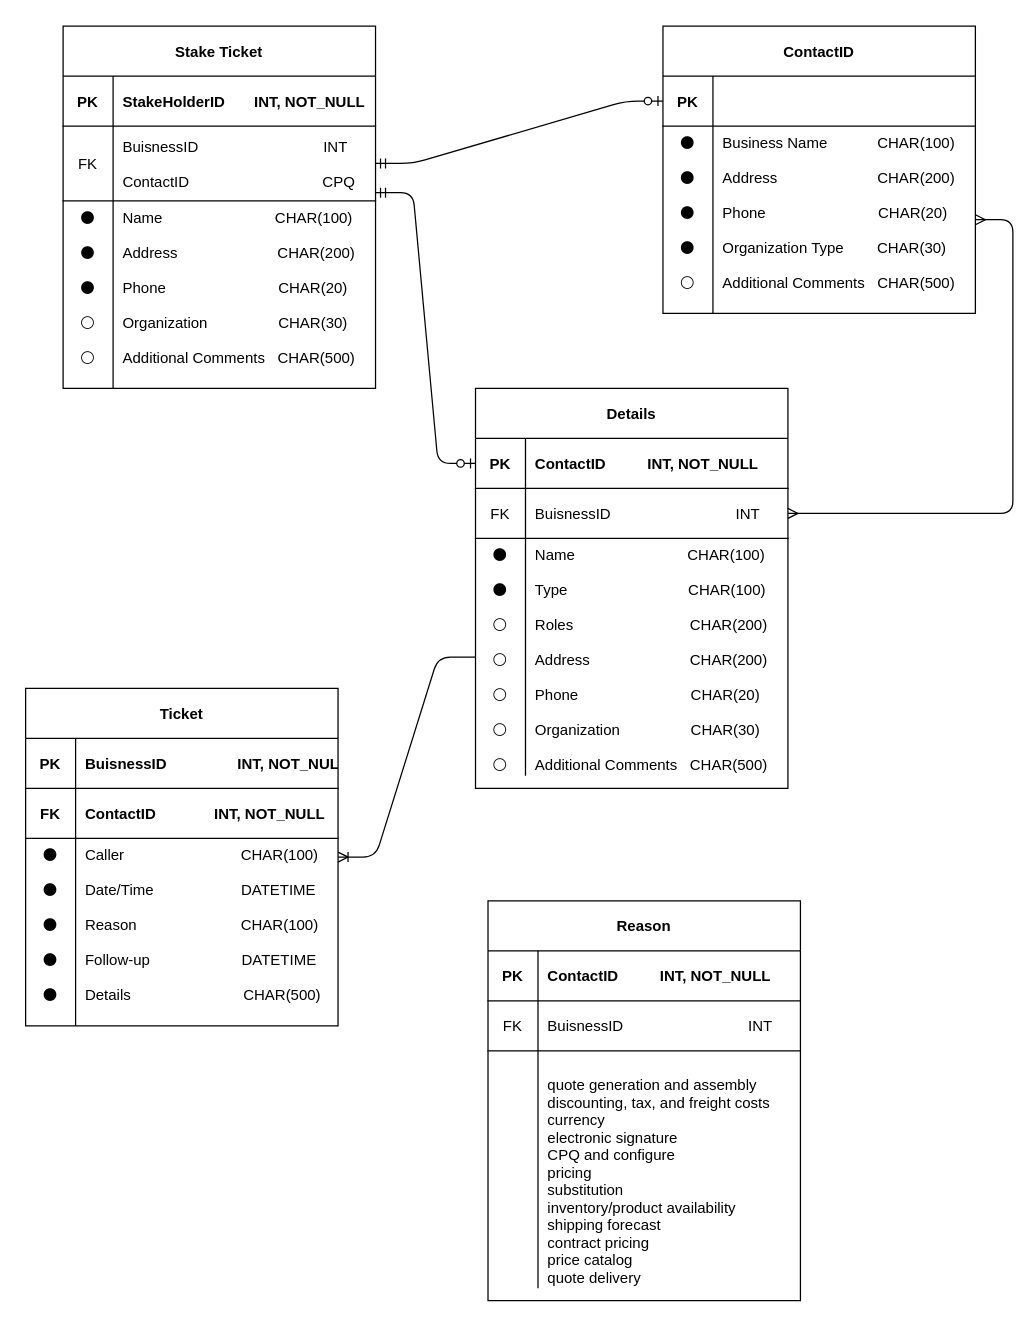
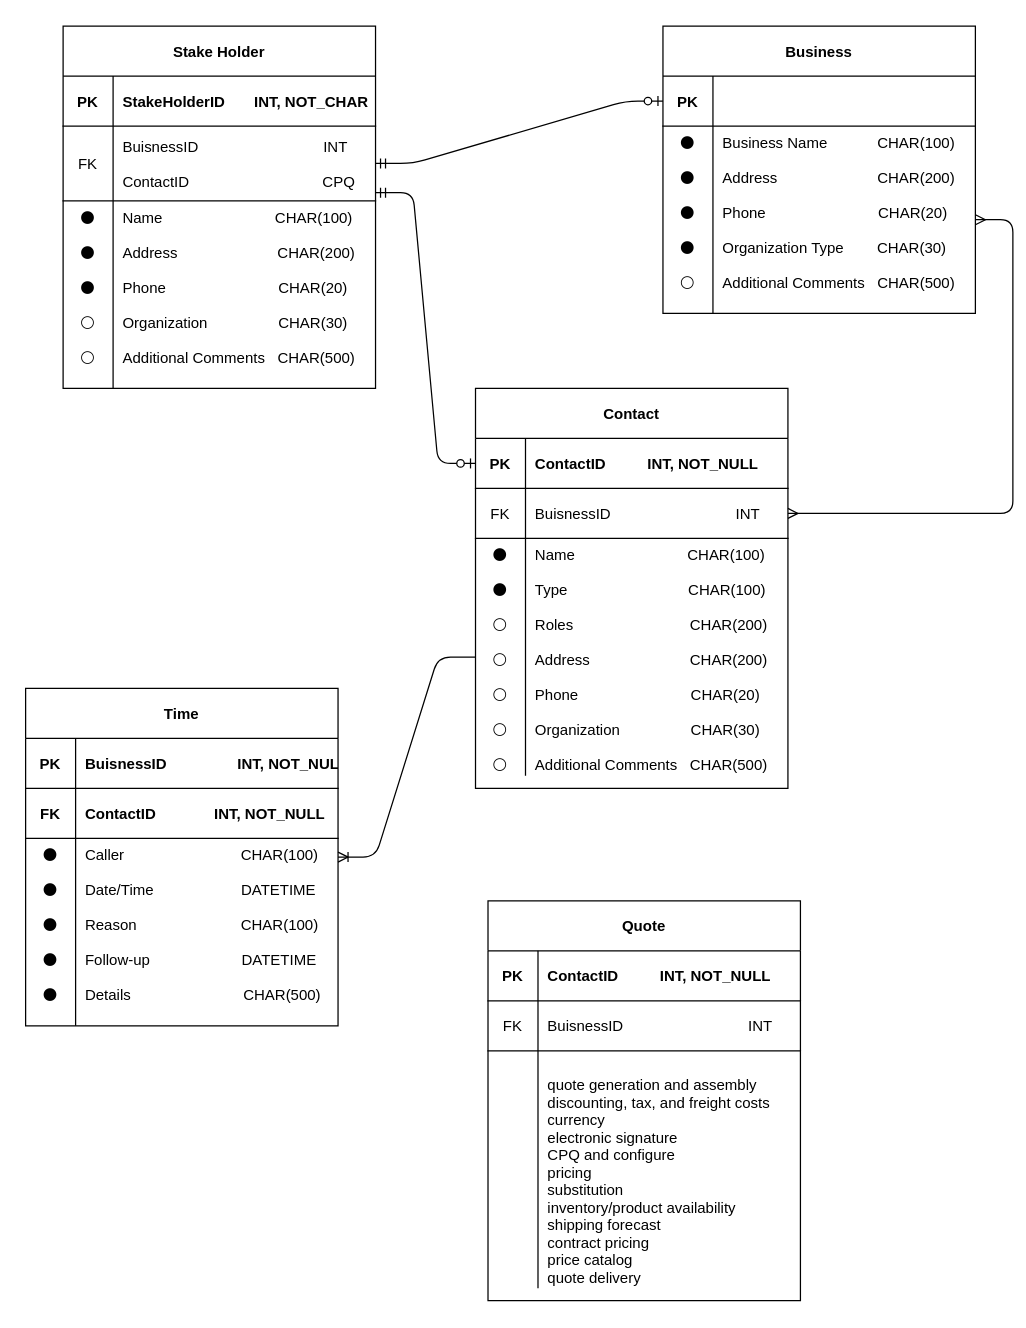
- <mxCell id="8" value="Stake Ticket" style="shape=table;startSize=40;container=1;collapsible=1;childLayout=tableLayout;fixedRows=1;rowLines=0;fontStyle=1;align=center;resizeLast=1;" vertex="1" parent="1"><mxGeometry x="50" y="20" width="250" height="290" as="geometry" /></mxCell>
+ <mxCell id="8" value="Stake Holder" style="shape=table;startSize=40;container=1;collapsible=1;childLayout=tableLayout;fixedRows=1;rowLines=0;fontStyle=1;align=center;resizeLast=1;" vertex="1" parent="1"><mxGeometry x="50" y="20" width="250" height="290" as="geometry" /></mxCell>
- <mxCell id="2" value="ContactID" style="shape=table;startSize=40;container=1;collapsible=1;childLayout=tableLayout;fixedRows=1;rowLines=0;fontStyle=1;align=center;resizeLast=1;" parent="1" vertex="1"><mxGeometry x="530" y="20" width="250" height="230" as="geometry" /></mxCell>
+ <mxCell id="2" value="Business" style="shape=table;startSize=40;container=1;collapsible=1;childLayout=tableLayout;fixedRows=1;rowLines=0;fontStyle=1;align=center;resizeLast=1;" parent="1" vertex="1"><mxGeometry x="530" y="20" width="250" height="230" as="geometry" /></mxCell>
- <mxCell id="11" value="StakeHolderID       INT, NOT_NULL" style="shape=partialRectangle;overflow=hidden;connectable=0;fillColor=none;top=0;left=0;bottom=0;right=0;align=left;spacingLeft=6;fontStyle=1;" vertex="1" parent="9"><mxGeometry x="40" width="210" height="40" as="geometry" /></mxCell>
+ <mxCell id="11" value="StakeHolderID       INT, NOT_CHAR" style="shape=partialRectangle;overflow=hidden;connectable=0;fillColor=none;top=0;left=0;bottom=0;right=0;align=left;spacingLeft=6;fontStyle=1;" vertex="1" parent="9"><mxGeometry x="40" width="210" height="40" as="geometry" /></mxCell>
- <mxCell id="18" value="Details" style="shape=table;startSize=40;container=1;collapsible=1;childLayout=tableLayout;fixedRows=1;rowLines=0;fontStyle=1;align=center;resizeLast=1;" vertex="1" parent="1"><mxGeometry x="380" y="310" width="250" height="320" as="geometry" /></mxCell>
+ <mxCell id="18" value="Contact" style="shape=table;startSize=40;container=1;collapsible=1;childLayout=tableLayout;fixedRows=1;rowLines=0;fontStyle=1;align=center;resizeLast=1;" vertex="1" parent="1"><mxGeometry x="380" y="310" width="250" height="320" as="geometry" /></mxCell>
- <mxCell id="31" value="Ticket" style="shape=table;startSize=40;container=1;collapsible=1;childLayout=tableLayout;fixedRows=1;rowLines=0;fontStyle=1;align=center;resizeLast=1;" vertex="1" parent="1"><mxGeometry x="20" y="550" width="250" height="270" as="geometry" /></mxCell>
+ <mxCell id="31" value="Time" style="shape=table;startSize=40;container=1;collapsible=1;childLayout=tableLayout;fixedRows=1;rowLines=0;fontStyle=1;align=center;resizeLast=1;" vertex="1" parent="1"><mxGeometry x="20" y="550" width="250" height="270" as="geometry" /></mxCell>
- <mxCell id="42" value="Reason" style="shape=table;startSize=40;container=1;collapsible=1;childLayout=tableLayout;fixedRows=1;rowLines=0;fontStyle=1;align=center;resizeLast=1;" vertex="1" parent="1"><mxGeometry x="390" y="720" width="250" height="320" as="geometry" /></mxCell>
+ <mxCell id="42" value="Quote" style="shape=table;startSize=40;container=1;collapsible=1;childLayout=tableLayout;fixedRows=1;rowLines=0;fontStyle=1;align=center;resizeLast=1;" vertex="1" parent="1"><mxGeometry x="390" y="720" width="250" height="320" as="geometry" /></mxCell>
